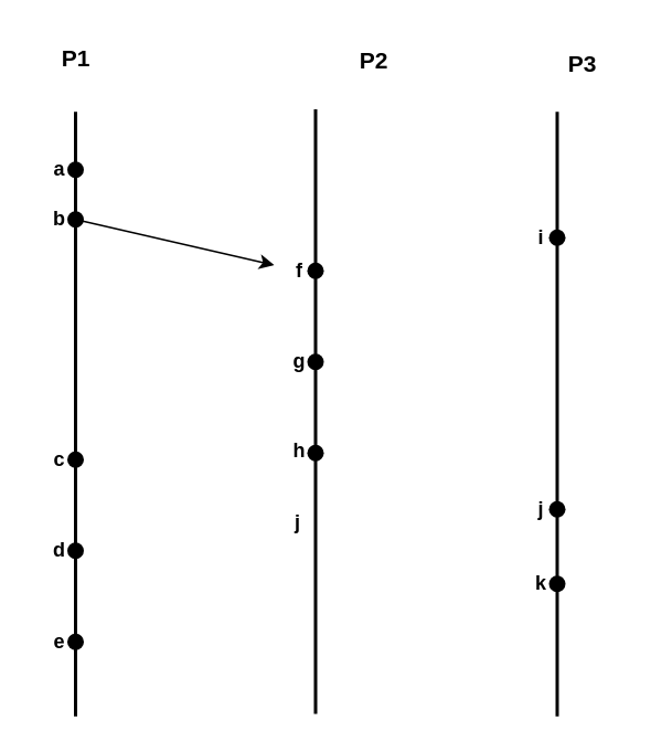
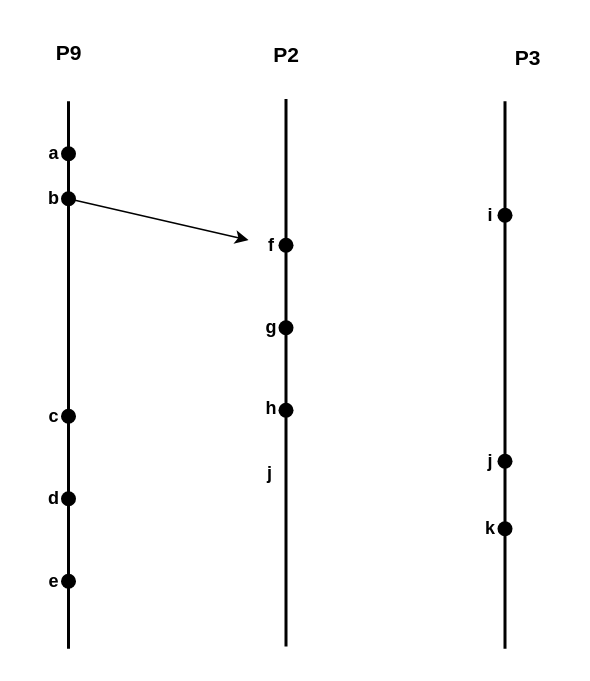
- <mxCell id="21" value="P1" style="text;html=1;align=center;verticalAlign=middle;resizable=0;points=[];autosize=1;strokeColor=none;fillColor=none;fontStyle=1;fontSize=14;" parent="1" vertex="1"><mxGeometry x="25" y="20" width="40" height="30" as="geometry" /></mxCell>
+ <mxCell id="21" value="P9" style="text;html=1;align=center;verticalAlign=middle;resizable=0;points=[];autosize=1;strokeColor=none;fillColor=none;fontStyle=1;fontSize=14;" parent="1" vertex="1"><mxGeometry x="25" y="20" width="40" height="30" as="geometry" /></mxCell>
- <mxCell id="22" value="P2" style="text;html=1;align=center;verticalAlign=middle;resizable=0;points=[];autosize=1;strokeColor=none;fillColor=none;fontStyle=1;fontSize=14;" parent="1" vertex="1"><mxGeometry x="205" y="21" width="40" height="30" as="geometry" /></mxCell>
+ <mxCell id="22" value="P2" style="text;html=1;align=center;verticalAlign=middle;resizable=0;points=[];autosize=1;strokeColor=none;fillColor=none;fontStyle=1;fontSize=14;" parent="1" vertex="1"><mxGeometry x="170" y="21" width="40" height="30" as="geometry" /></mxCell>
